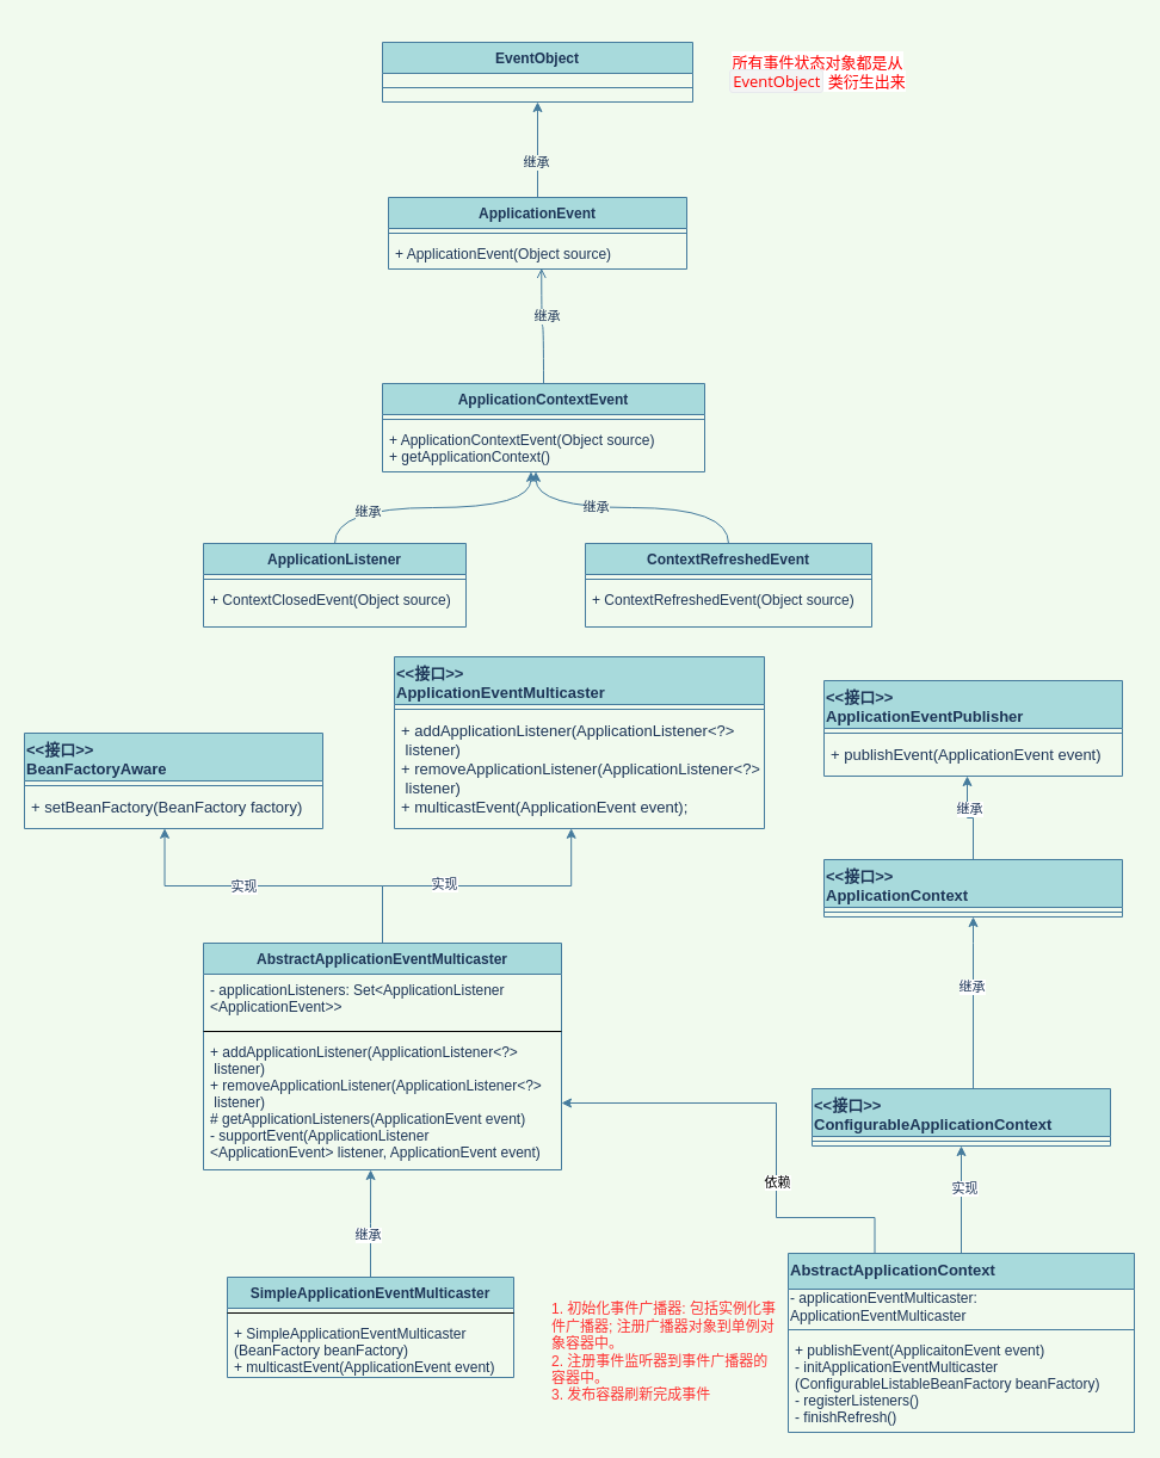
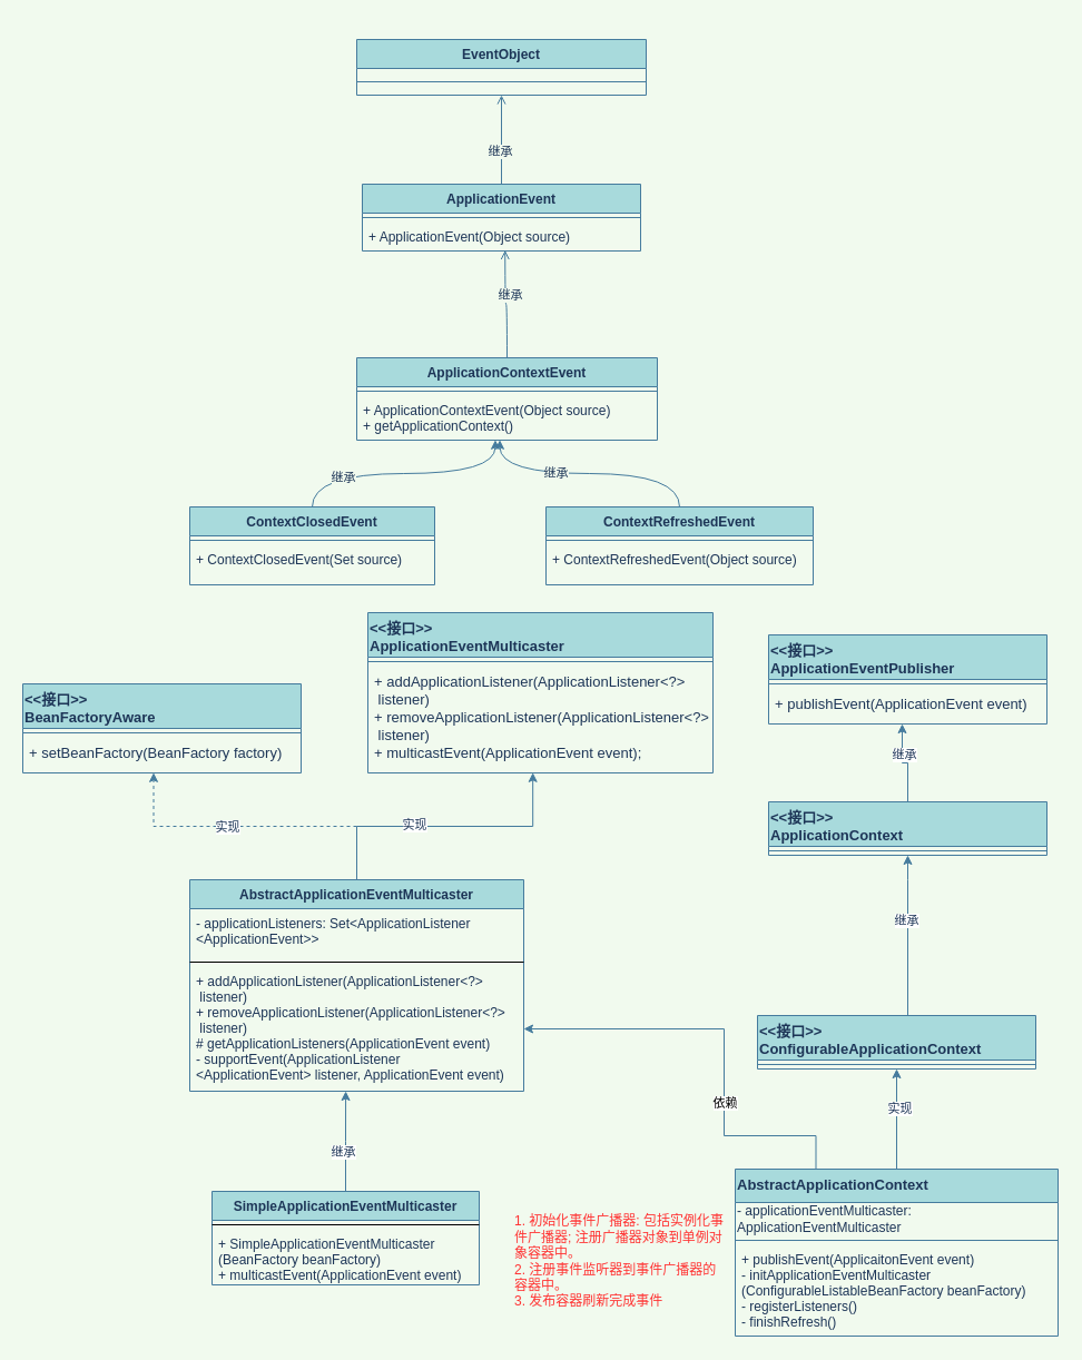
- <mxCell id="24" value="&lt;font color=&quot;#ff0000&quot;&gt;&lt;span style=&quot;box-sizing: border-box; font-family: &amp;quot;Open Sans&amp;quot;, &amp;quot;Clear Sans&amp;quot;, &amp;quot;Helvetica Neue&amp;quot;, Helvetica, Arial, &amp;quot;Segoe UI Emoji&amp;quot;, sans-serif; font-size: 13px; orphans: 4; text-align: start; background-color: rgb(255, 255, 255);&quot; class=&quot;md-plain md-expand&quot;&gt;所有事件状态对象都是从 &lt;/span&gt;&lt;span style=&quot;box-sizing: border-box; font-family: &amp;quot;Open Sans&amp;quot;, &amp;quot;Clear Sans&amp;quot;, &amp;quot;Helvetica Neue&amp;quot;, Helvetica, Arial, &amp;quot;Segoe UI Emoji&amp;quot;, sans-serif; font-size: 13px; orphans: 4; text-align: start; background-color: rgb(255, 255, 255);&quot; class=&quot;md-pair-s&quot; spellcheck=&quot;false&quot;&gt;&lt;code style=&quot;box-sizing: border-box; font-family: var(--monospace); vertical-align: initial; border: 1px solid rgb(231, 234, 237); background-color: rgb(243, 244, 244); border-radius: 3px; padding: 0px 2px; font-size: 13px;&quot;&gt;EventObject&lt;/code&gt;&lt;/span&gt;&lt;span style=&quot;box-sizing: border-box; font-family: &amp;quot;Open Sans&amp;quot;, &amp;quot;Clear Sans&amp;quot;, &amp;quot;Helvetica Neue&amp;quot;, Helvetica, Arial, &amp;quot;Segoe UI Emoji&amp;quot;, sans-serif; font-size: 13px; orphans: 4; text-align: start; background-color: rgb(255, 255, 255);&quot; class=&quot;md-plain md-expand&quot;&gt; 类衍生出来&lt;/span&gt;&lt;/font&gt;" style="text;html=1;strokeColor=none;fillColor=none;align=center;verticalAlign=middle;whiteSpace=wrap;rounded=0;fontColor=#1D3557;fontSize=13;" parent="1" vertex="1"><mxGeometry x="610" y="20" width="150" height="80" as="geometry" /></mxCell>
- <mxCell id="4" style="edgeStyle=orthogonalEdgeStyle;rounded=0;orthogonalLoop=1;jettySize=auto;html=1;entryX=0.5;entryY=1;entryDx=0;entryDy=0;labelBackgroundColor=#F1FAEE;strokeColor=#457B9D;fontColor=#1D3557;" parent="1" source="6" target="2" edge="1"><mxGeometry relative="1" as="geometry" /></mxCell>
+ <mxCell id="4" style="edgeStyle=orthogonalEdgeStyle;rounded=0;orthogonalLoop=1;jettySize=auto;html=1;entryX=0.5;entryY=1;entryDx=0;entryDy=0;labelBackgroundColor=#F1FAEE;strokeColor=#457B9D;fontColor=#1D3557;endArrow=open;" parent="1" source="6" target="2" edge="1"><mxGeometry relative="1" as="geometry" /></mxCell>
- <mxCell id="11" value="ApplicationListener" style="swimlane;fontStyle=1;align=center;verticalAlign=top;childLayout=stackLayout;horizontal=1;startSize=26;horizontalStack=0;resizeParent=1;resizeParentMax=0;resizeLast=0;collapsible=1;marginBottom=0;fontColor=#1D3557;strokeColor=#457B9D;fillColor=#A8DADC;" parent="1" vertex="1"><mxGeometry x="170" y="455" width="220" height="70" as="geometry" /></mxCell>
+ <mxCell id="11" value="ContextClosedEvent" style="swimlane;fontStyle=1;align=center;verticalAlign=top;childLayout=stackLayout;horizontal=1;startSize=26;horizontalStack=0;resizeParent=1;resizeParentMax=0;resizeLast=0;collapsible=1;marginBottom=0;fontColor=#1D3557;strokeColor=#457B9D;fillColor=#A8DADC;" parent="1" vertex="1"><mxGeometry x="170" y="455" width="220" height="70" as="geometry" /></mxCell>
- <mxCell id="13" value="+ ContextClosedEvent(Object source) " style="text;strokeColor=none;fillColor=none;align=left;verticalAlign=top;spacingLeft=4;spacingRight=4;overflow=hidden;rotatable=0;points=[[0,0.5],[1,0.5]];portConstraint=eastwest;fontColor=#1D3557;" parent="11" vertex="1"><mxGeometry y="34" width="220" height="36" as="geometry" /></mxCell>
+ <mxCell id="13" value="+ ContextClosedEvent(Set source) " style="text;strokeColor=none;fillColor=none;align=left;verticalAlign=top;spacingLeft=4;spacingRight=4;overflow=hidden;rotatable=0;points=[[0,0.5],[1,0.5]];portConstraint=eastwest;fontColor=#1D3557;" parent="11" vertex="1"><mxGeometry y="34" width="220" height="36" as="geometry" /></mxCell>
- <mxCell id="30" style="edgeStyle=orthogonalEdgeStyle;rounded=0;orthogonalLoop=1;jettySize=auto;html=1;exitX=0.5;exitY=0;exitDx=0;exitDy=0;entryX=0.47;entryY=0.994;entryDx=0;entryDy=0;entryPerimeter=0;fontColor=#1D3557;strokeColor=#457B9D;fillColor=#A8DADC;" parent="1" source="32" target="43" edge="1"><mxGeometry relative="1" as="geometry" /></mxCell>
+ <mxCell id="30" style="edgeStyle=orthogonalEdgeStyle;rounded=0;orthogonalLoop=1;jettySize=auto;html=1;exitX=0.5;exitY=0;exitDx=0;exitDy=0;entryX=0.47;entryY=0.994;entryDx=0;entryDy=0;entryPerimeter=0;fontColor=#1D3557;strokeColor=#457B9D;fillColor=#A8DADC;dashed=1;" parent="1" source="32" target="43" edge="1"><mxGeometry relative="1" as="geometry" /></mxCell>
